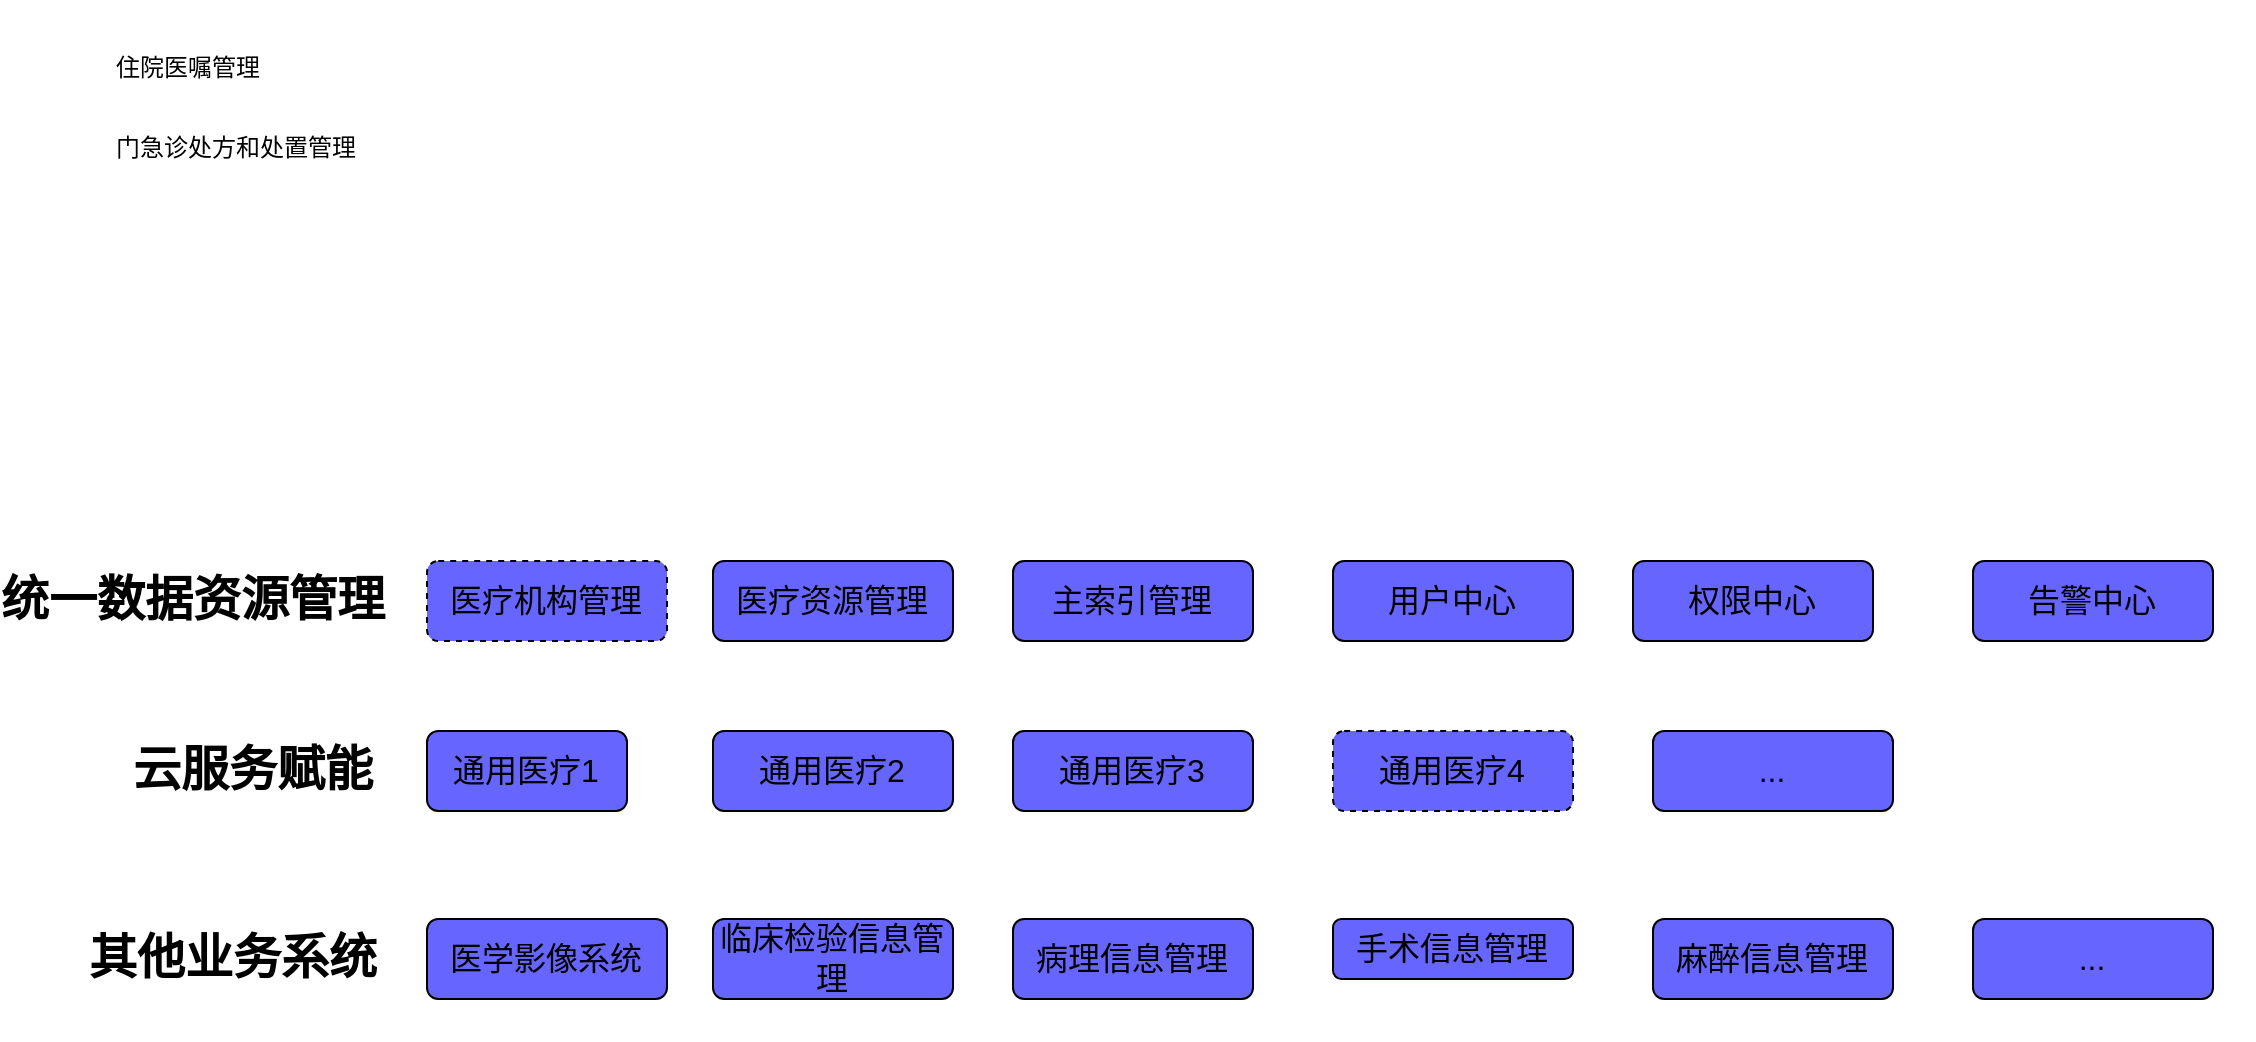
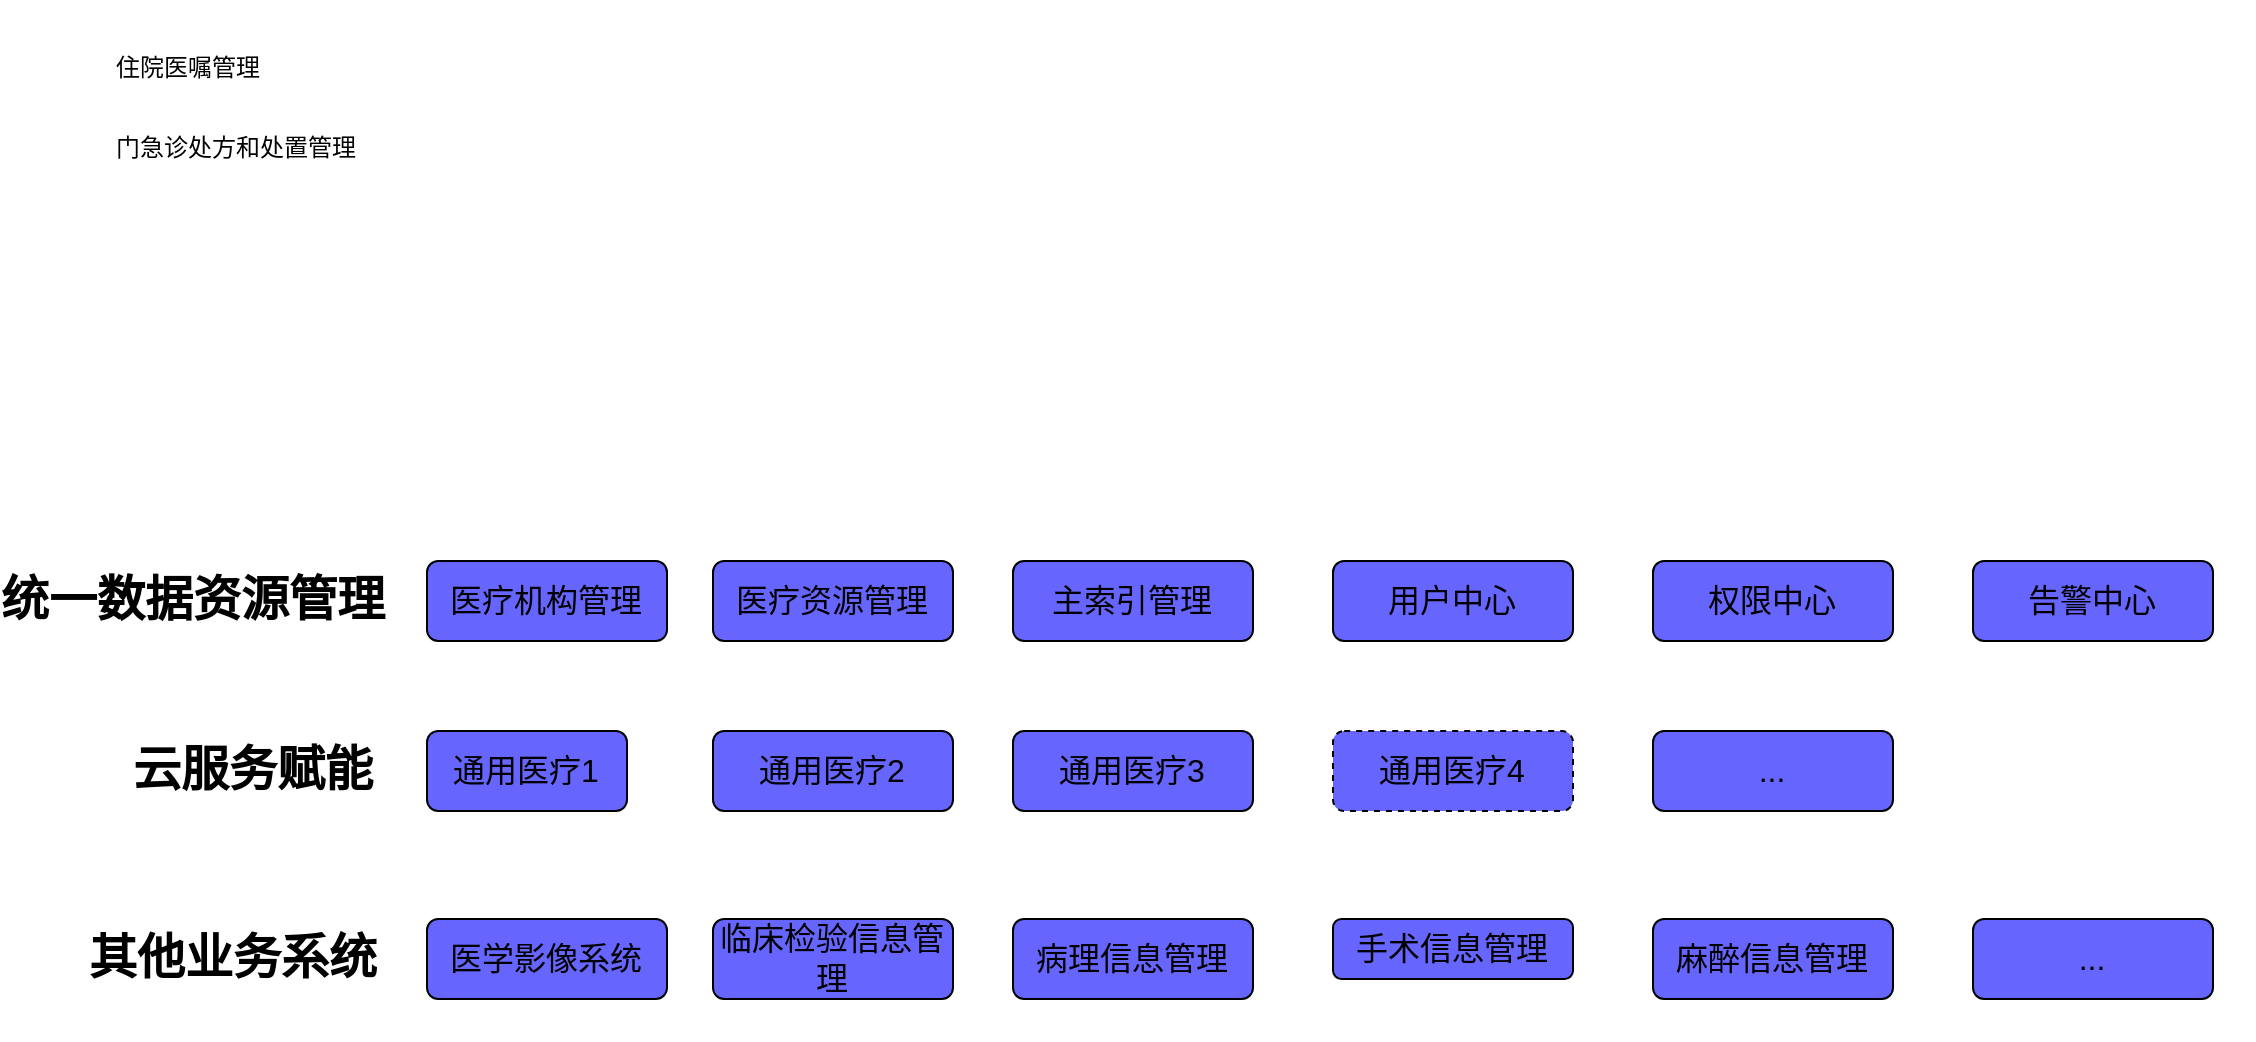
- <mxCell id="8" value="医疗机构管理" style="rounded=1;whiteSpace=wrap;html=1;fillColor=#6666FF;arcSize=14;fontSize=16;dashed=1;" vertex="1" parent="1"><mxGeometry x="187" y="280" width="120" height="40" as="geometry" /></mxCell>
+ <mxCell id="8" value="医疗机构管理" style="rounded=1;whiteSpace=wrap;html=1;fillColor=#6666FF;arcSize=14;fontSize=16;" vertex="1" parent="1"><mxGeometry x="187" y="280" width="120" height="40" as="geometry" /></mxCell>
- <mxCell id="14" value="权限中心" style="rounded=1;whiteSpace=wrap;html=1;fillColor=#6666FF;arcSize=14;fontSize=16;" vertex="1" parent="1"><mxGeometry x="790" y="280" width="120" height="40" as="geometry" /></mxCell>
+ <mxCell id="14" value="权限中心" style="rounded=1;whiteSpace=wrap;html=1;fillColor=#6666FF;arcSize=14;fontSize=16;" vertex="1" parent="1"><mxGeometry x="800" y="280" width="120" height="40" as="geometry" /></mxCell>
